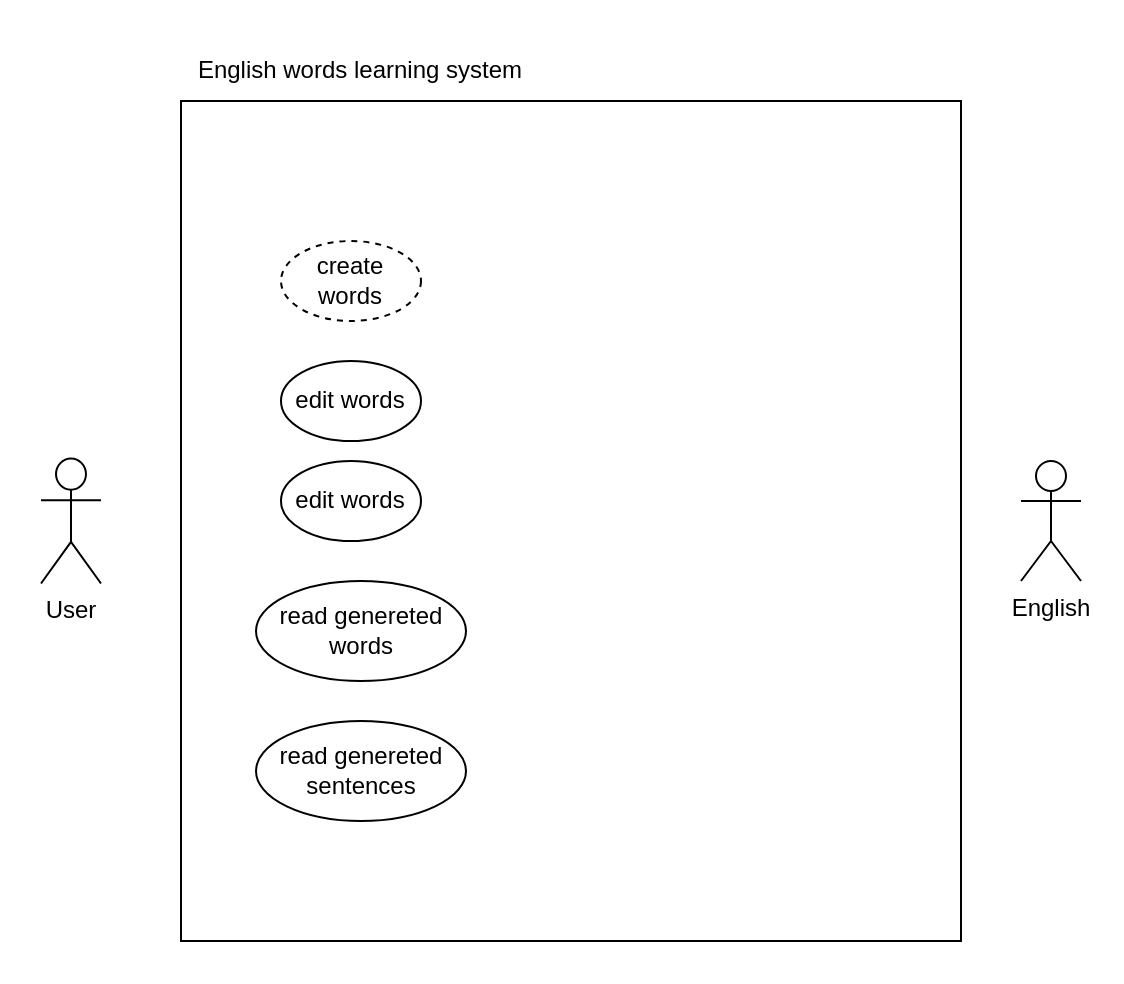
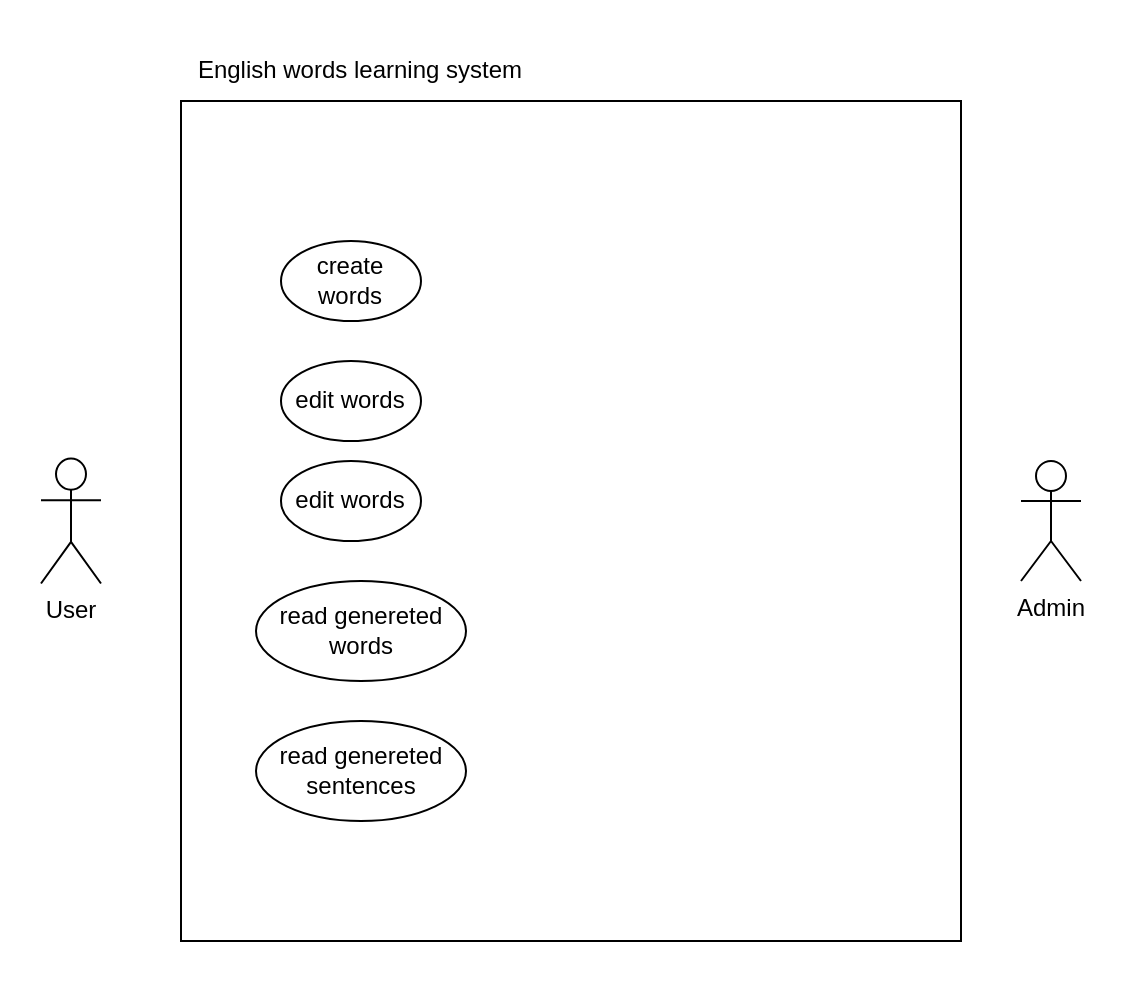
- <mxCell id="6" value="create words" style="ellipse;whiteSpace=wrap;html=1;dashed=1;" vertex="1" parent="1"><mxGeometry x="140" y="120" width="70" height="40" as="geometry" /></mxCell>
+ <mxCell id="6" value="create words" style="ellipse;whiteSpace=wrap;html=1;" vertex="1" parent="1"><mxGeometry x="140" y="120" width="70" height="40" as="geometry" /></mxCell>
- <mxCell id="4" value="English&lt;br&gt;" style="shape=umlActor;verticalLabelPosition=bottom;verticalAlign=top;html=1;outlineConnect=0;" vertex="1" parent="1"><mxGeometry x="510" y="230" width="30" height="60" as="geometry" /></mxCell>
+ <mxCell id="4" value="Admin&lt;br&gt;" style="shape=umlActor;verticalLabelPosition=bottom;verticalAlign=top;html=1;outlineConnect=0;" vertex="1" parent="1"><mxGeometry x="510" y="230" width="30" height="60" as="geometry" /></mxCell>
